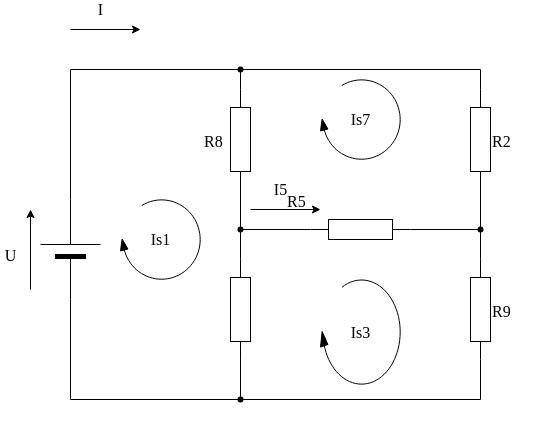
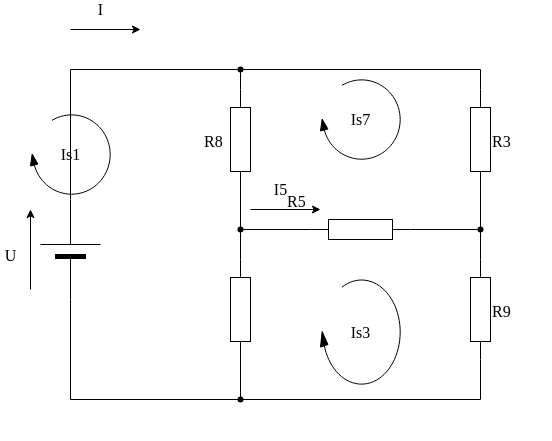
- <mxCell id="22" value="R2" style="text;html=1;resizable=0;points=[];autosize=1;align=left;verticalAlign=top;spacingTop=-4;fontSize=16;fontFamily=Verdana" parent="1" vertex="1"><mxGeometry x="490" y="120" width="40" height="20" as="geometry" /></mxCell>
+ <mxCell id="22" value="R3" style="text;html=1;resizable=0;points=[];autosize=1;align=left;verticalAlign=top;spacingTop=-4;fontSize=16;fontFamily=Verdana" parent="1" vertex="1"><mxGeometry x="490" y="120" width="40" height="20" as="geometry" /></mxCell>
- <mxCell id="27" value="Is1" style="verticalLabelPosition=middle;html=1;verticalAlign=middle;strokeWidth=1;shape=mxgraph.lean_mapping.physical_pull;rounded=1;shadow=0;comic=0;labelBackgroundColor=none;fillColor=#000000;fontFamily=Verdana;fontSize=16;align=center;flipH=1;labelPosition=center;" parent="1" vertex="1"><mxGeometry x="120" y="190" width="80" height="80" as="geometry" /></mxCell>
+ <mxCell id="27" value="Is1" style="verticalLabelPosition=middle;html=1;verticalAlign=middle;strokeWidth=1;shape=mxgraph.lean_mapping.physical_pull;rounded=1;shadow=0;comic=0;labelBackgroundColor=none;fillColor=#000000;fontFamily=Verdana;fontSize=16;align=center;flipH=1;labelPosition=center;" parent="1" vertex="1"><mxGeometry x="30" y="105" width="80" height="80" as="geometry" /></mxCell>
